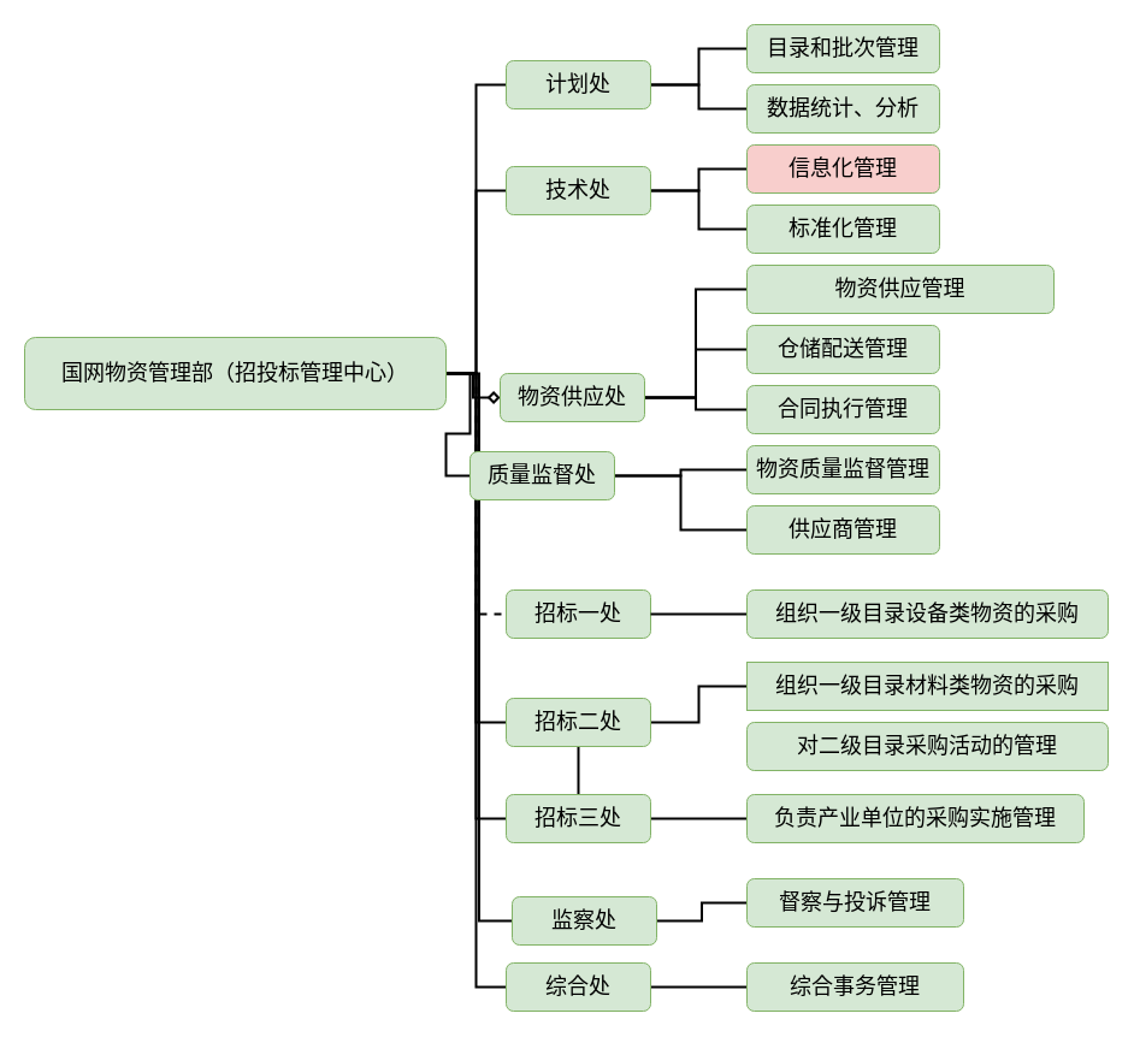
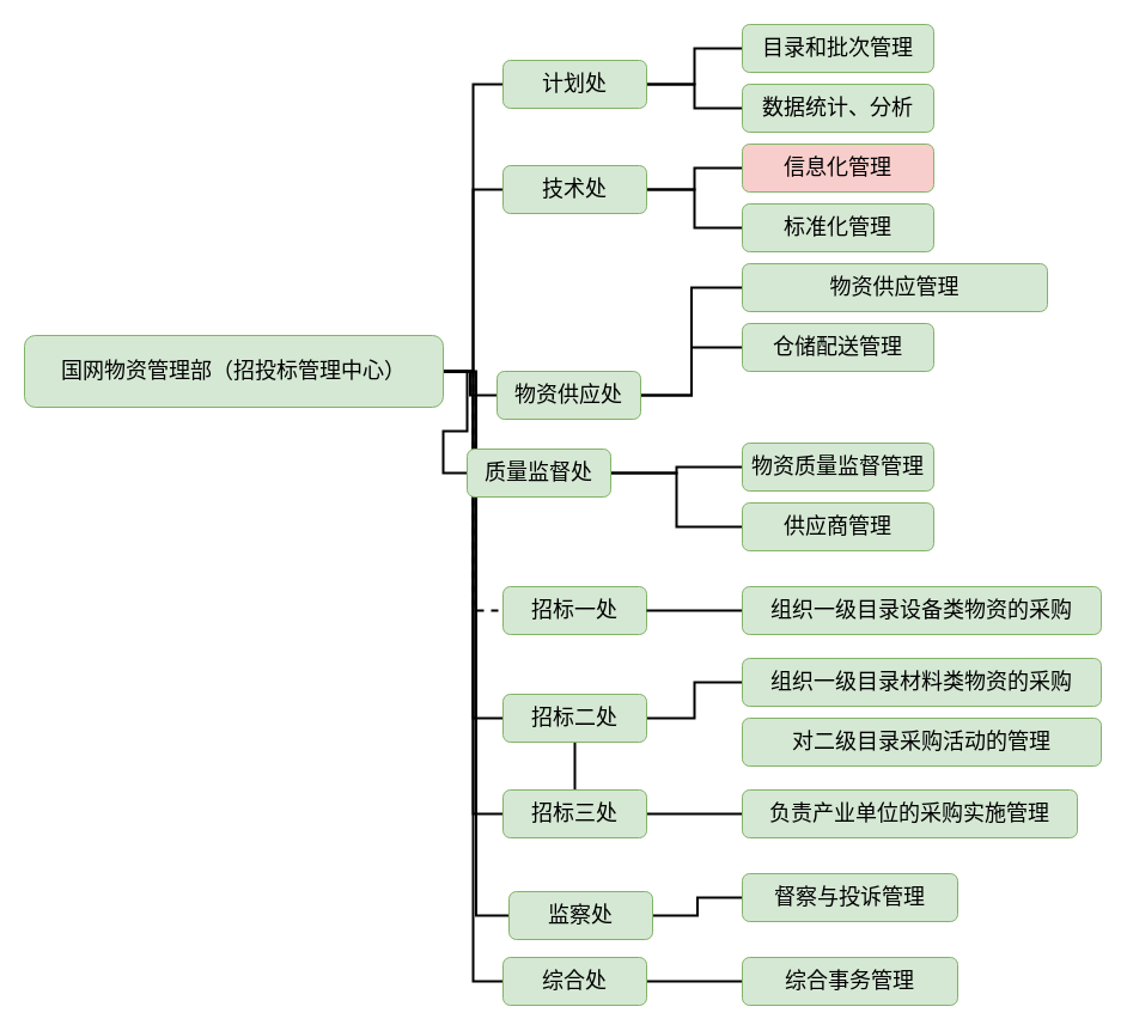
- <mxCell id="4" style="edgeStyle=orthogonalEdgeStyle;rounded=0;orthogonalLoop=1;jettySize=auto;html=1;entryX=0;entryY=0.5;entryDx=0;entryDy=0;endArrow=diamond;endFill=0;strokeWidth=2;" edge="1" parent="1" source="11" target="25"><mxGeometry relative="1" as="geometry" /></mxCell>
+ <mxCell id="4" style="edgeStyle=orthogonalEdgeStyle;rounded=0;orthogonalLoop=1;jettySize=auto;html=1;entryX=0;entryY=0.5;entryDx=0;entryDy=0;endArrow=none;endFill=0;strokeWidth=2;" edge="1" parent="1" source="11" target="25"><mxGeometry relative="1" as="geometry" /></mxCell>
- <mxCell id="24" style="edgeStyle=orthogonalEdgeStyle;rounded=0;orthogonalLoop=1;jettySize=auto;html=1;entryX=0;entryY=0.5;entryDx=0;entryDy=0;endArrow=none;endFill=0;strokeWidth=2;" edge="1" parent="1" source="25" target="28"><mxGeometry relative="1" as="geometry" /></mxCell>
- <mxCell id="28" value="合同执行管理" style="whiteSpace=wrap;html=1;fontSize=18;fontFamily=MiSans;fillColor=#d5e8d4;strokeColor=#82b366;rounded=1;" vertex="1" parent="1"><mxGeometry x="620" y="320" width="160" height="40" as="geometry" /></mxCell>
- <mxCell id="40" value="组织一级目录材料类物资的采购" style="whiteSpace=wrap;html=1;fontSize=18;fontFamily=MiSans;fillColor=#d5e8d4;strokeColor=#82b366;rounded=0;" vertex="1" parent="1"><mxGeometry x="620" y="550" width="300" height="40" as="geometry" /></mxCell>
+ <mxCell id="40" value="组织一级目录材料类物资的采购" style="whiteSpace=wrap;html=1;fontSize=18;fontFamily=MiSans;fillColor=#d5e8d4;strokeColor=#82b366;rounded=1;" vertex="1" parent="1"><mxGeometry x="620" y="550" width="300" height="40" as="geometry" /></mxCell>
